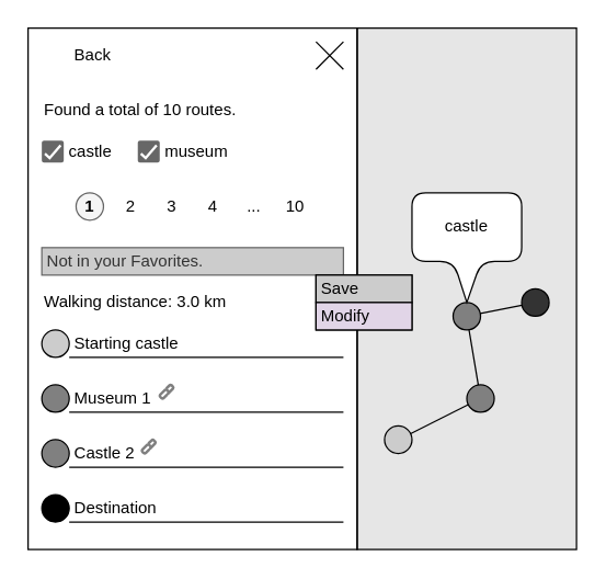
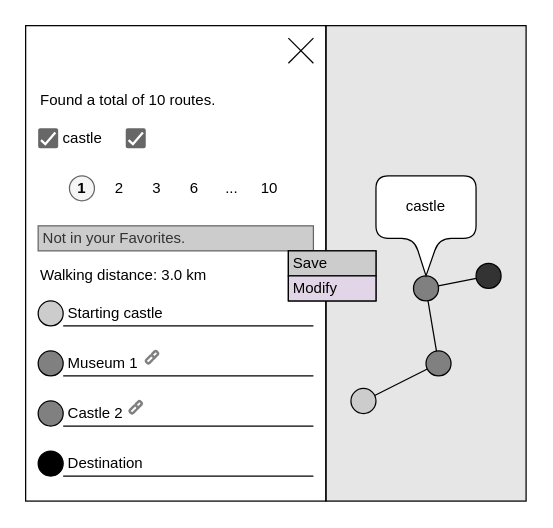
- <mxCell id="11" value="Back" style="text;html=1;strokeColor=none;fillColor=none;align=left;verticalAlign=middle;whiteSpace=wrap;rounded=0;spacingLeft=2;" vertex="1" parent="1"><mxGeometry x="50" y="30" width="60" height="20" as="geometry" /></mxCell>
- <mxCell id="10" value="museum" style="text;html=1;strokeColor=none;fillColor=none;align=left;verticalAlign=middle;whiteSpace=wrap;rounded=0;spacingLeft=2;" vertex="1" parent="1"><mxGeometry x="116" y="100" width="54" height="20" as="geometry" /></mxCell>
- <mxCell id="22" value="4" style="text;html=1;strokeColor=none;fillColor=none;align=center;verticalAlign=middle;whiteSpace=wrap;rounded=0;" vertex="1" parent="1"><mxGeometry x="140" y="140" width="30" height="20" as="geometry" /></mxCell>
+ <mxCell id="22" value="6" style="text;html=1;strokeColor=none;fillColor=none;align=center;verticalAlign=middle;whiteSpace=wrap;rounded=0;" vertex="1" parent="1"><mxGeometry x="140" y="140" width="30" height="20" as="geometry" /></mxCell>
